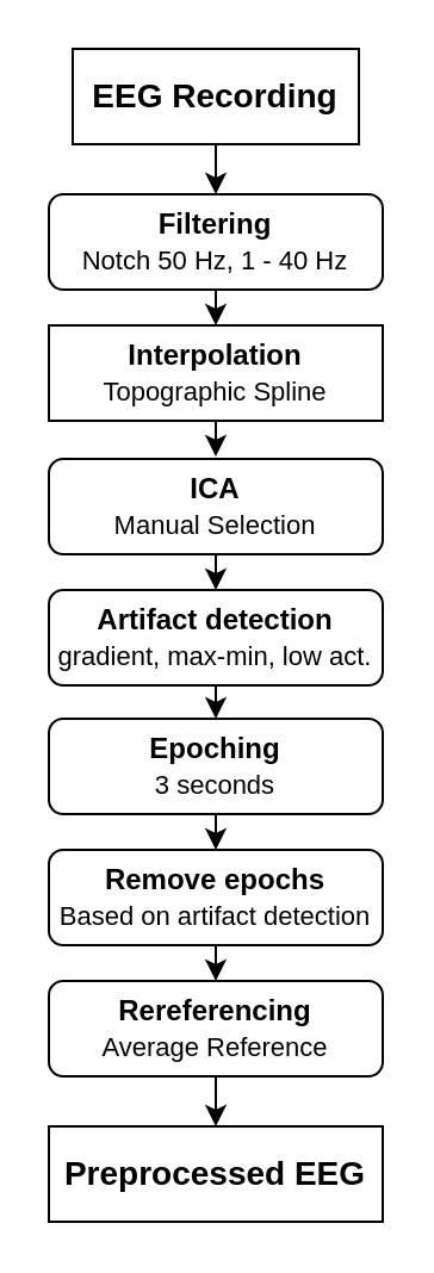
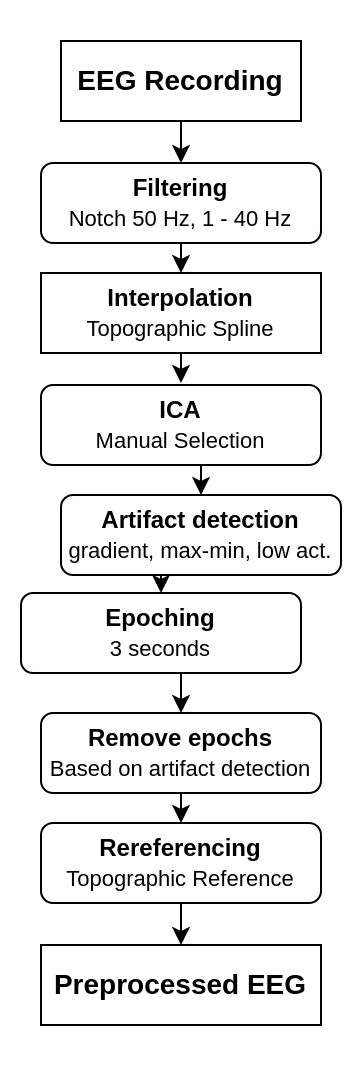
- <mxCell id="11" value="&lt;b&gt;Artifact detection&lt;/b&gt;&lt;font style=&quot;font-size: 6px;&quot;&gt;&lt;br&gt;&lt;/font&gt;&lt;font style=&quot;font-size: 11px;&quot;&gt;gradient, max-min, low act.&lt;/font&gt;" style="rounded=1;whiteSpace=wrap;html=1;" parent="1" vertex="1"><mxGeometry x="20" y="247" width="140" height="40" as="geometry" /></mxCell>
+ <mxCell id="11" value="&lt;b&gt;Artifact detection&lt;/b&gt;&lt;font style=&quot;font-size: 6px;&quot;&gt;&lt;br&gt;&lt;/font&gt;&lt;font style=&quot;font-size: 11px;&quot;&gt;gradient, max-min, low act.&lt;/font&gt;" style="rounded=1;whiteSpace=wrap;html=1;" parent="1" vertex="1"><mxGeometry x="30" y="247" width="140" height="40" as="geometry" /></mxCell>
- <mxCell id="13" value="&lt;b&gt;Epoching&lt;/b&gt;&lt;font style=&quot;font-size: 6px;&quot;&gt;&lt;br&gt;&lt;/font&gt;&lt;font style=&quot;font-size: 11px;&quot;&gt;3 seconds&lt;/font&gt;" style="rounded=1;whiteSpace=wrap;html=1;" parent="1" vertex="1"><mxGeometry x="20" y="301" width="140" height="40" as="geometry" /></mxCell>
+ <mxCell id="13" value="&lt;b&gt;Epoching&lt;/b&gt;&lt;font style=&quot;font-size: 6px;&quot;&gt;&lt;br&gt;&lt;/font&gt;&lt;font style=&quot;font-size: 11px;&quot;&gt;3 seconds&lt;/font&gt;" style="rounded=1;whiteSpace=wrap;html=1;" parent="1" vertex="1"><mxGeometry x="10" y="296" width="140" height="40" as="geometry" /></mxCell>
- <mxCell id="17" value="&lt;b&gt;Rereferencing&lt;/b&gt;&lt;font style=&quot;font-size: 6px;&quot;&gt;&lt;br&gt;&lt;/font&gt;&lt;font style=&quot;font-size: 11px;&quot;&gt;Average Reference&lt;/font&gt;" style="rounded=1;whiteSpace=wrap;html=1;" parent="1" vertex="1"><mxGeometry x="20" y="411" width="140" height="40" as="geometry" /></mxCell>
+ <mxCell id="17" value="&lt;b&gt;Rereferencing&lt;/b&gt;&lt;font style=&quot;font-size: 6px;&quot;&gt;&lt;br&gt;&lt;/font&gt;&lt;font style=&quot;font-size: 11px;&quot;&gt;Topographic Reference&lt;/font&gt;" style="rounded=1;whiteSpace=wrap;html=1;" parent="1" vertex="1"><mxGeometry x="20" y="411" width="140" height="40" as="geometry" /></mxCell>
